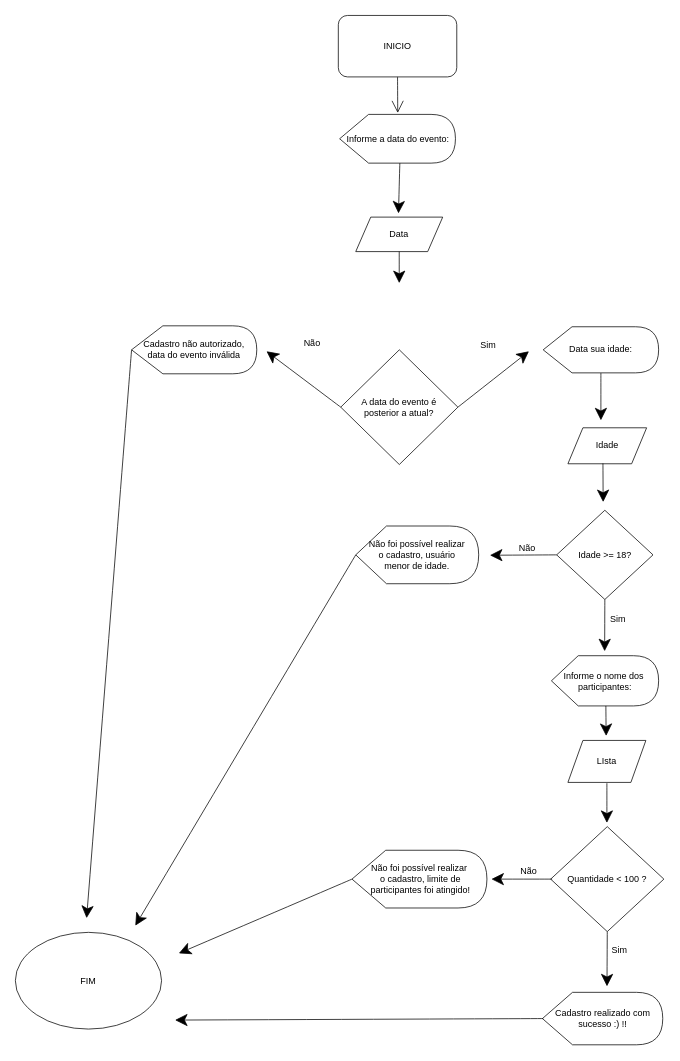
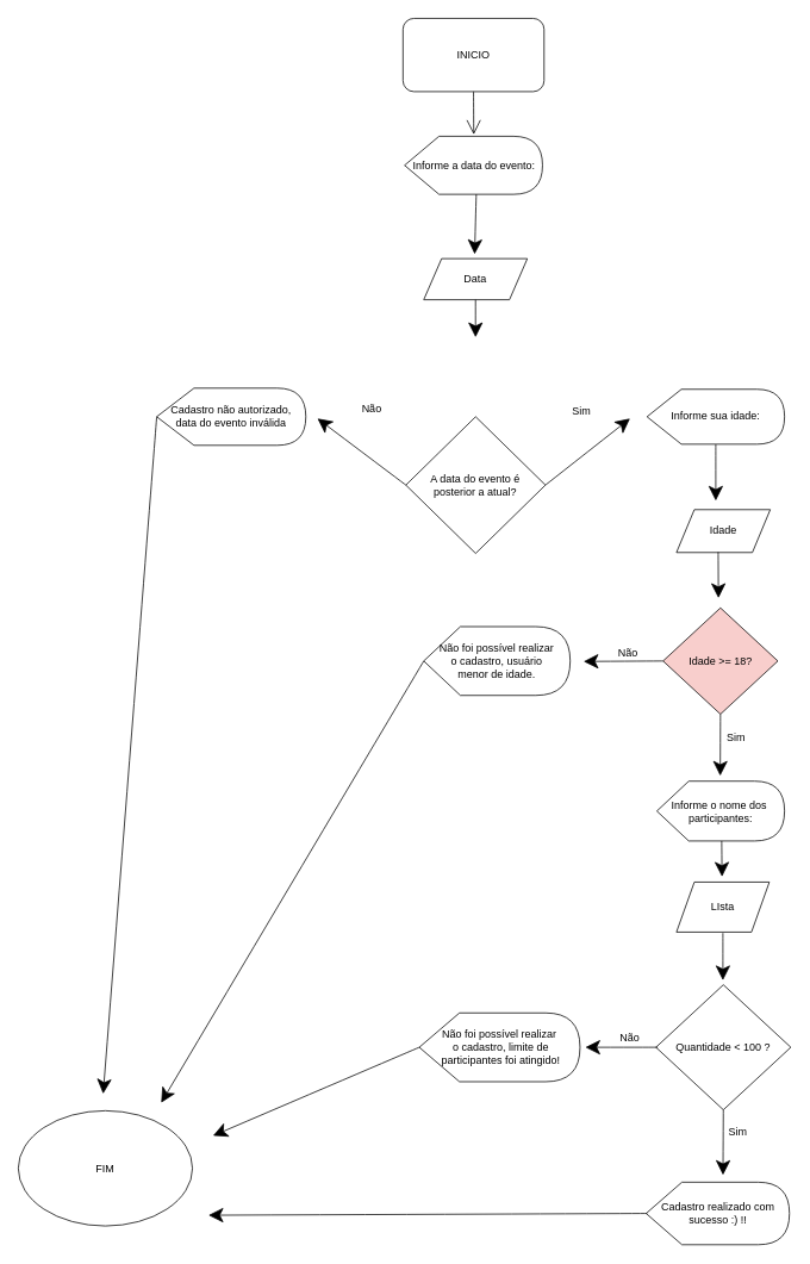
- <mxCell id="10" value="Data sua idade:" style="shape=display;whiteSpace=wrap;html=1;hachureGap=4;" parent="1" vertex="1"><mxGeometry x="724" y="435.25" width="154" height="61.5" as="geometry" /></mxCell>
+ <mxCell id="10" value="Informe sua idade:" style="shape=display;whiteSpace=wrap;html=1;hachureGap=4;" parent="1" vertex="1"><mxGeometry x="724" y="435.25" width="154" height="61.5" as="geometry" /></mxCell>
- <mxCell id="13" value="Idade &amp;gt;= 18?" style="rhombus;whiteSpace=wrap;html=1;hachureGap=4;" parent="1" vertex="1"><mxGeometry x="742" y="680" width="128.5" height="119" as="geometry" /></mxCell>
+ <mxCell id="13" value="Idade &amp;gt;= 18?" style="rhombus;whiteSpace=wrap;html=1;hachureGap=4;fillColor=#f8cecc;" parent="1" vertex="1"><mxGeometry x="742" y="680" width="128.5" height="119" as="geometry" /></mxCell>
